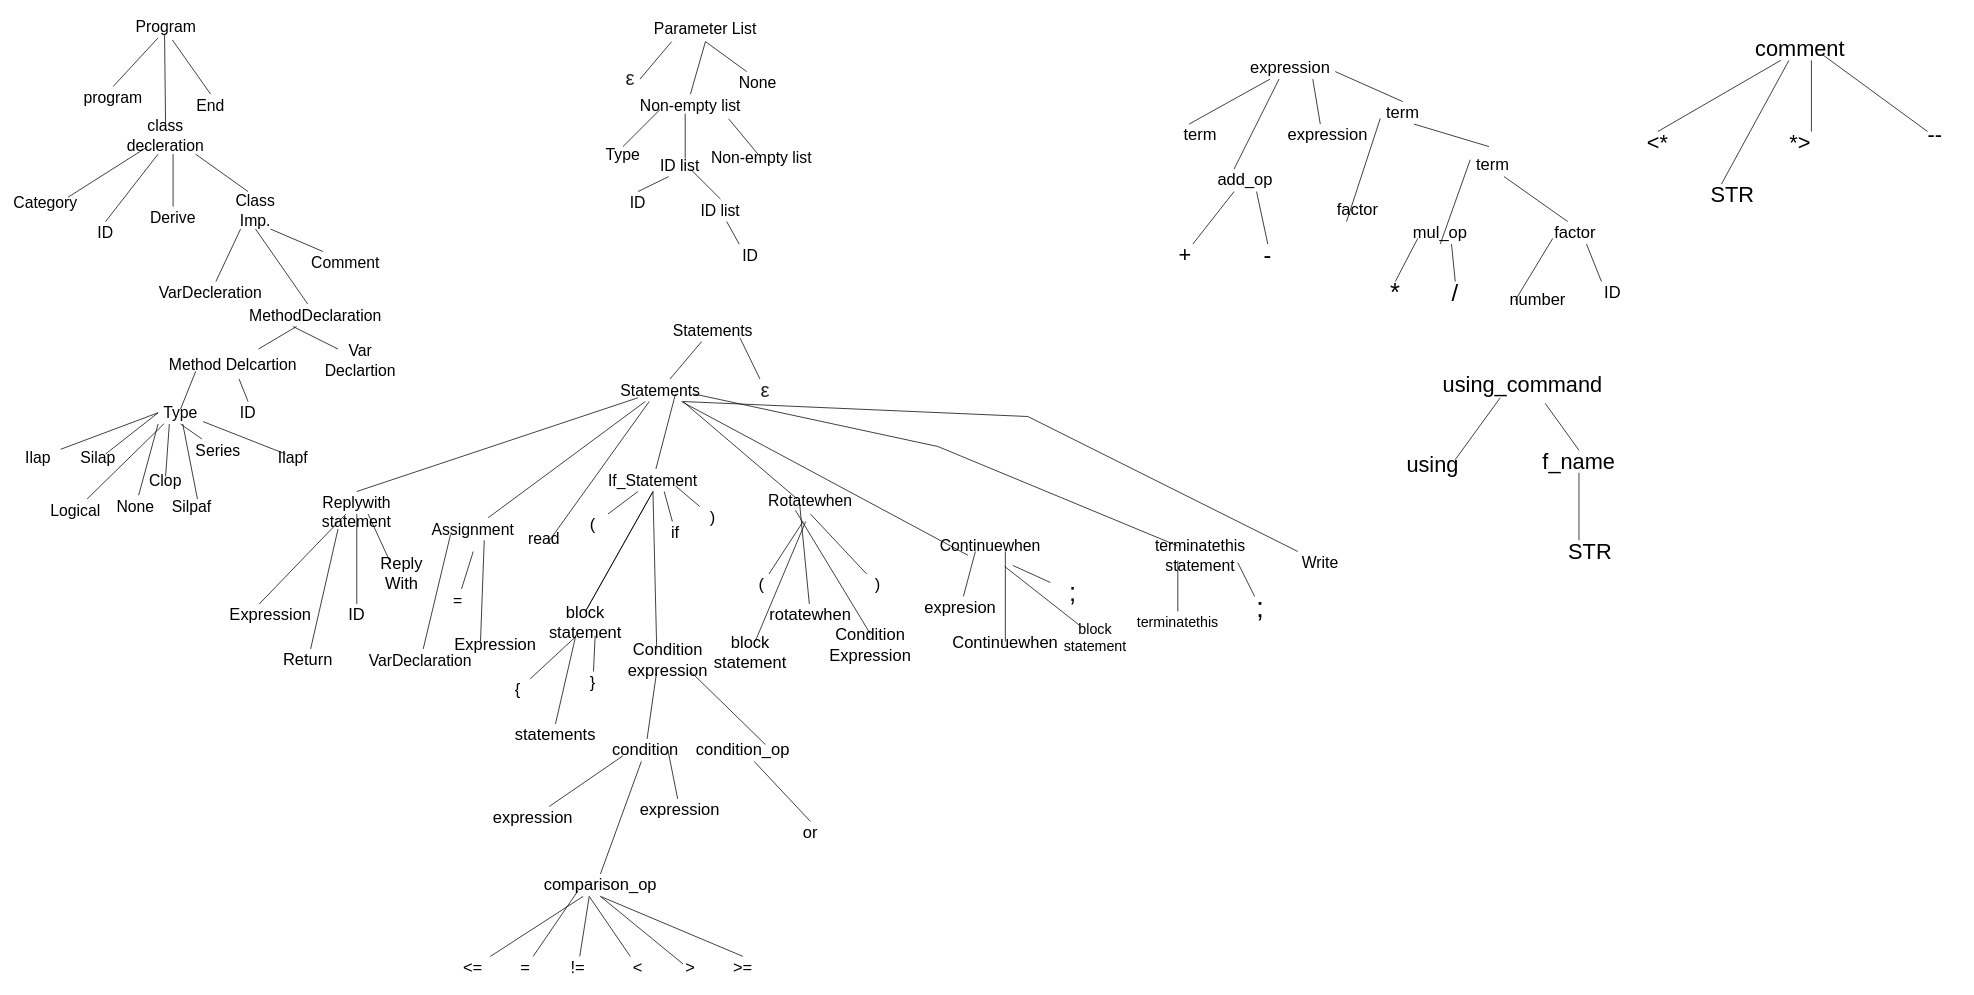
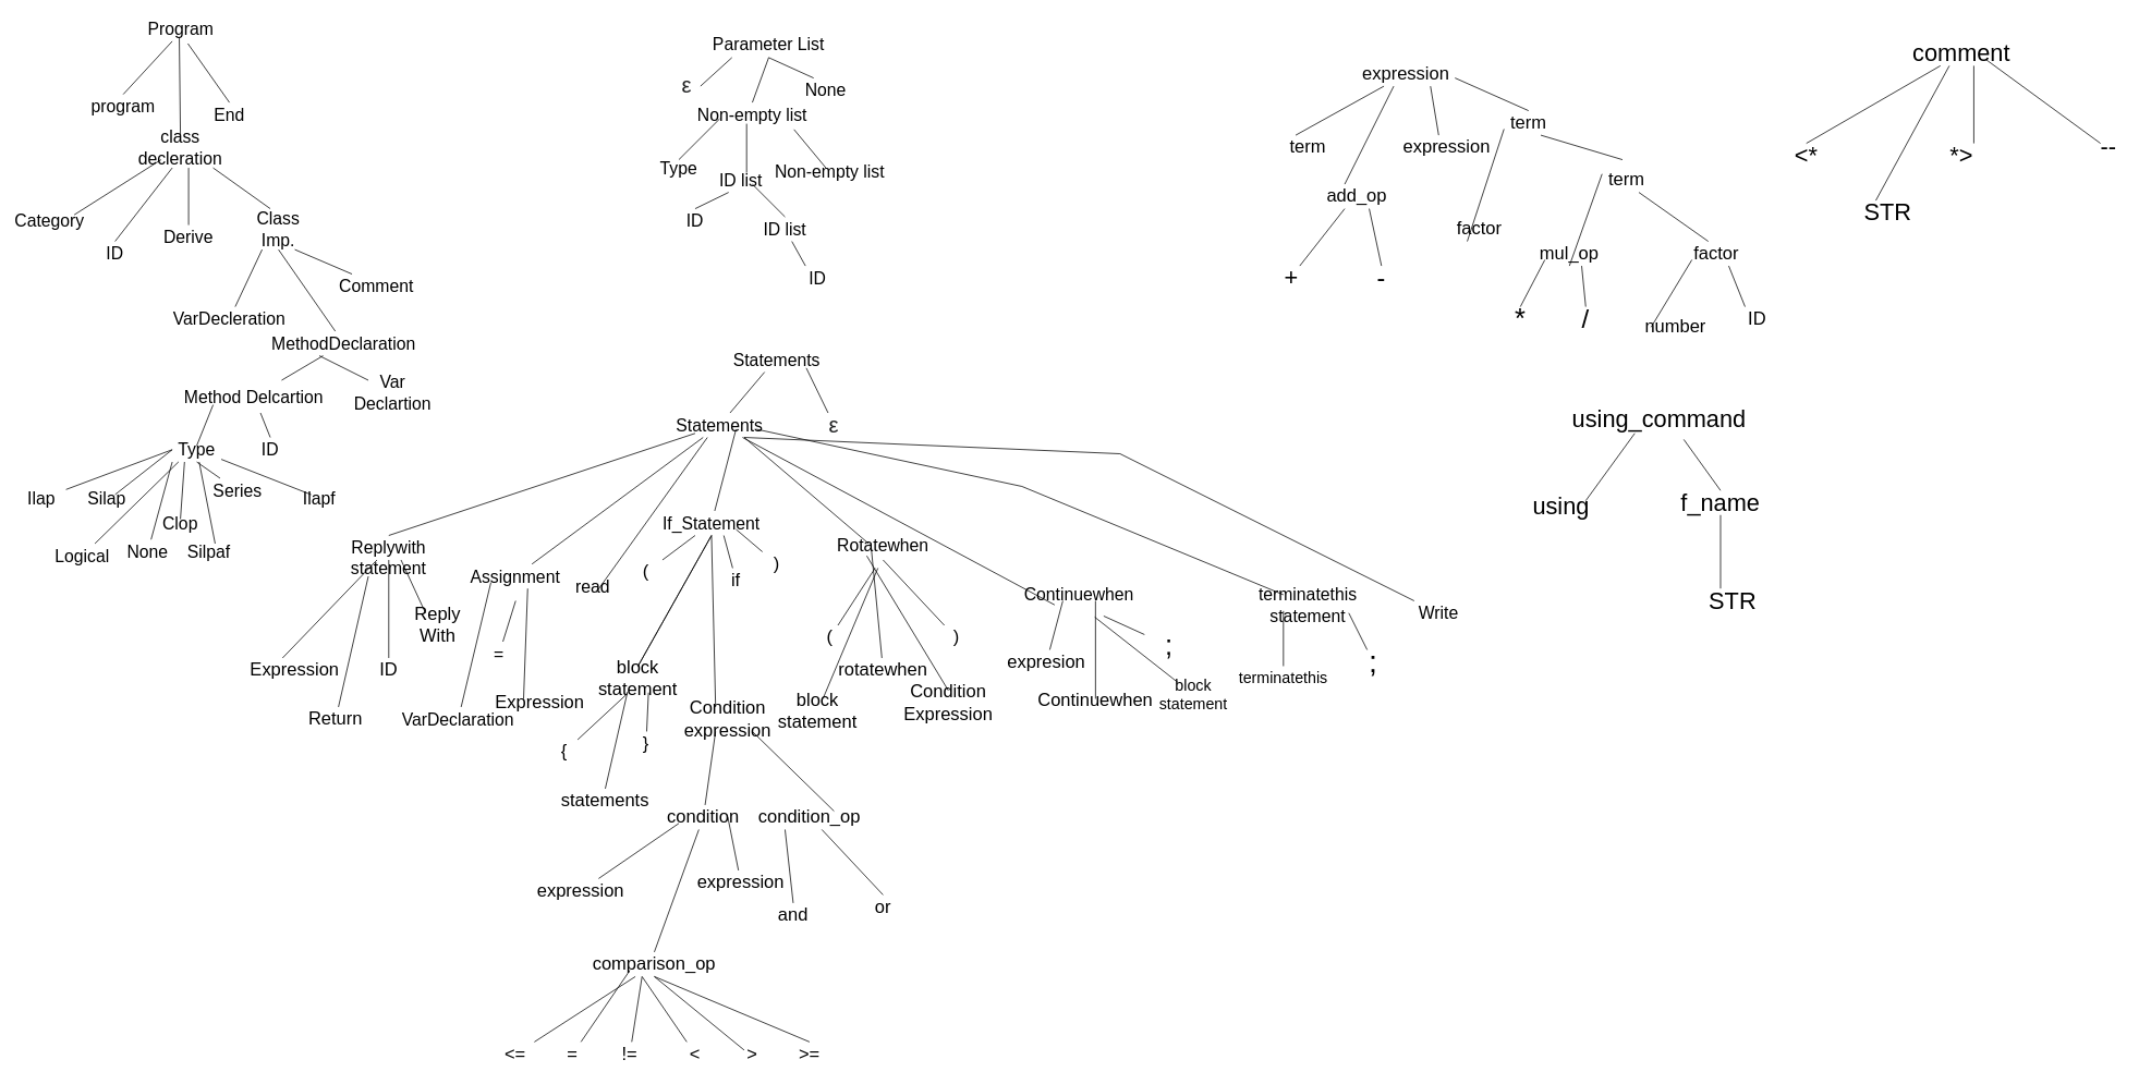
- <mxCell id="47" value="Parameter List" style="text;html=1;strokeColor=none;fillColor=none;align=center;verticalAlign=middle;whiteSpace=wrap;rounded=0;fontSize=21;" vertex="1" parent="1"><mxGeometry x="850" y="20" width="180" height="35" as="geometry" /></mxCell>
+ <mxCell id="47" value="Parameter List" style="text;html=1;strokeColor=none;fillColor=none;align=center;verticalAlign=middle;whiteSpace=wrap;rounded=0;fontSize=21;" vertex="1" parent="1"><mxGeometry x="850" y="35" width="180" height="35" as="geometry" /></mxCell>
+ <mxCell id="145" value="" style="endArrow=none;html=1;rounded=0;fontSize=22;entryX=0;entryY=1;entryDx=0;entryDy=0;exitX=0.5;exitY=0;exitDx=0;exitDy=0;" edge="1" parent="1" source="146" target="141"><mxGeometry width="50" height="50" relative="1" as="geometry"><mxPoint x="930" y="1085" as="sourcePoint" /><mxPoint x="1010" y="1095" as="targetPoint" /></mxGeometry></mxCell>
+ <mxCell id="146" value="and" style="text;html=1;strokeColor=none;fillColor=none;align=center;verticalAlign=middle;whiteSpace=wrap;rounded=0;fontSize=22;" vertex="1" parent="1"><mxGeometry x="940" y="1105" width="60" height="30" as="geometry" /></mxCell>
